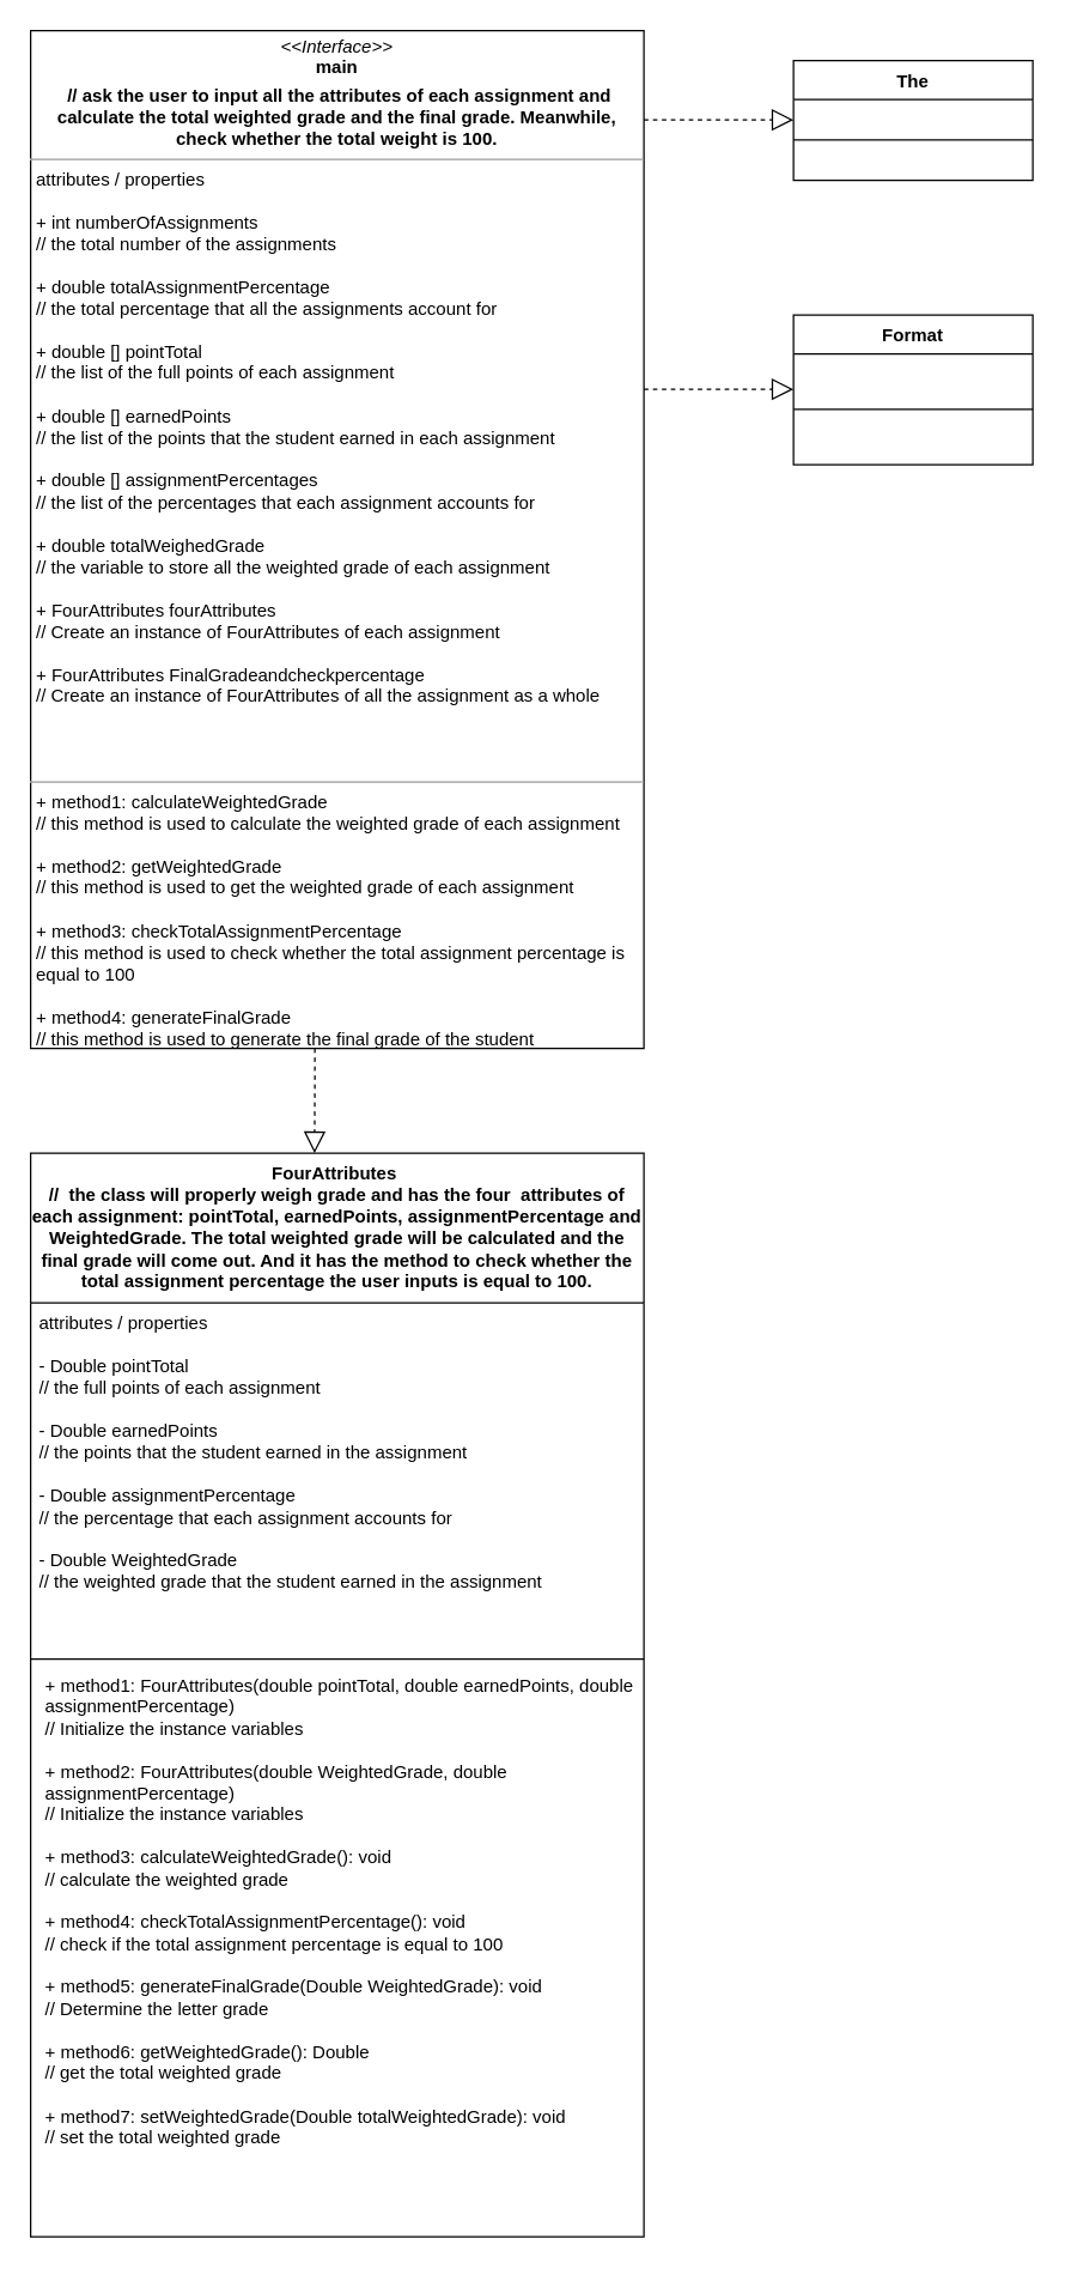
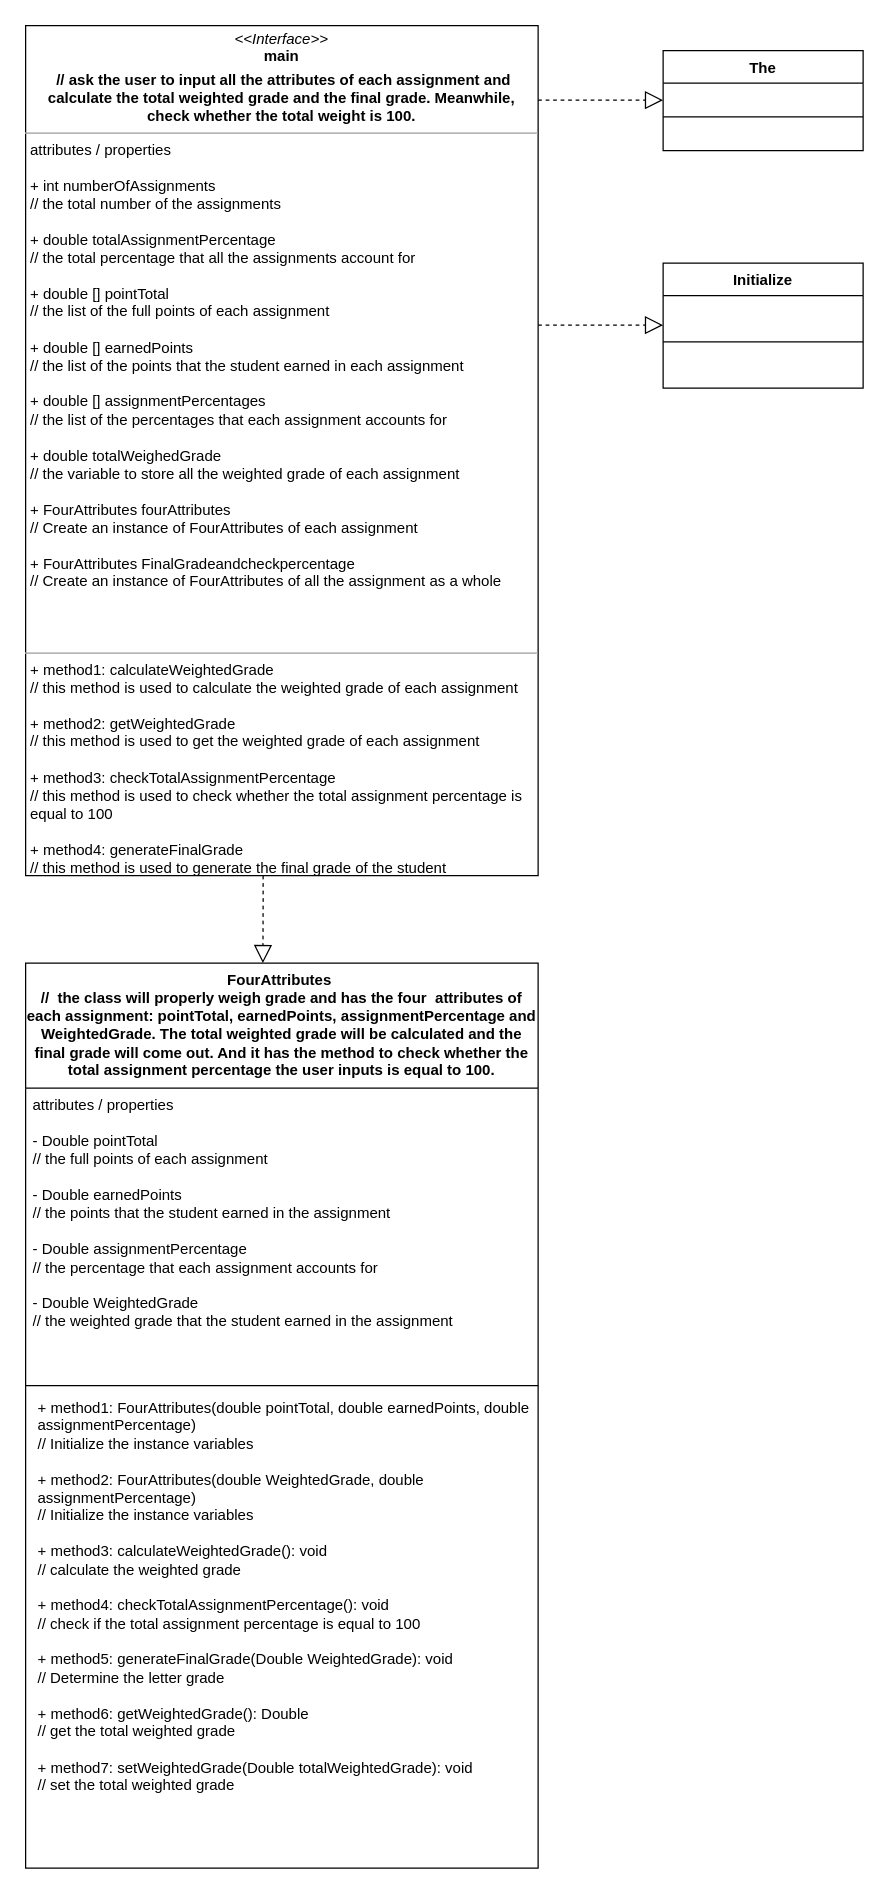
- <mxCell id="9" value="Format" style="swimlane;fontStyle=1;align=center;verticalAlign=top;childLayout=stackLayout;horizontal=1;startSize=26;horizontalStack=0;resizeParent=1;resizeParentMax=0;resizeLast=0;collapsible=1;marginBottom=0;whiteSpace=wrap;html=1;" vertex="1" parent="1"><mxGeometry x="530" y="210" width="160" height="100" as="geometry" /></mxCell>
+ <mxCell id="9" value="Initialize" style="swimlane;fontStyle=1;align=center;verticalAlign=top;childLayout=stackLayout;horizontal=1;startSize=26;horizontalStack=0;resizeParent=1;resizeParentMax=0;resizeLast=0;collapsible=1;marginBottom=0;whiteSpace=wrap;html=1;" vertex="1" parent="1"><mxGeometry x="530" y="210" width="160" height="100" as="geometry" /></mxCell>
